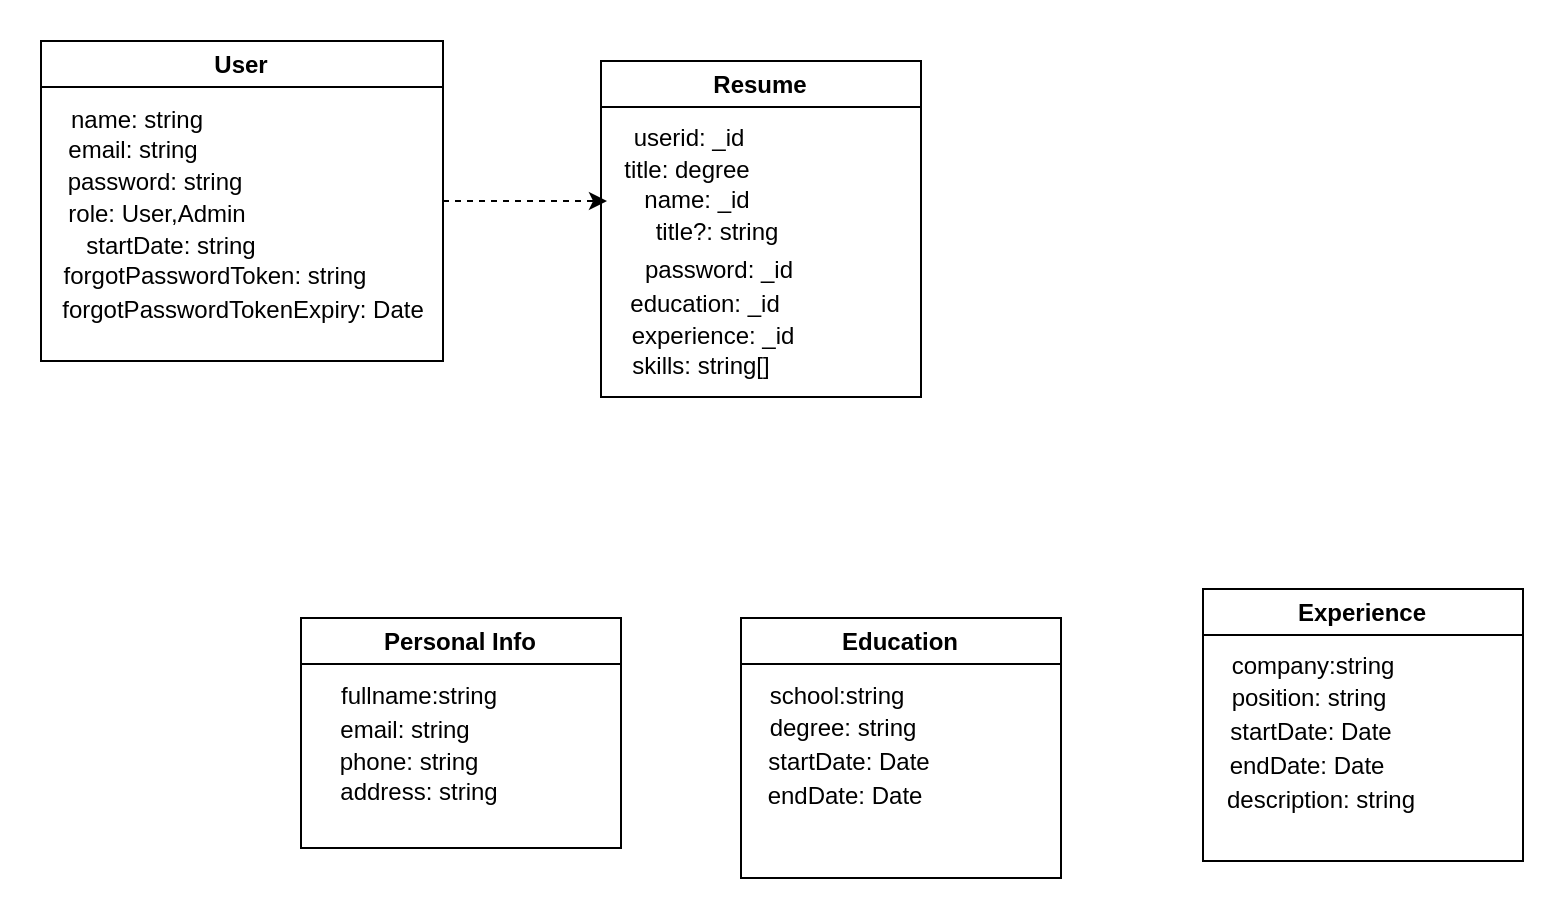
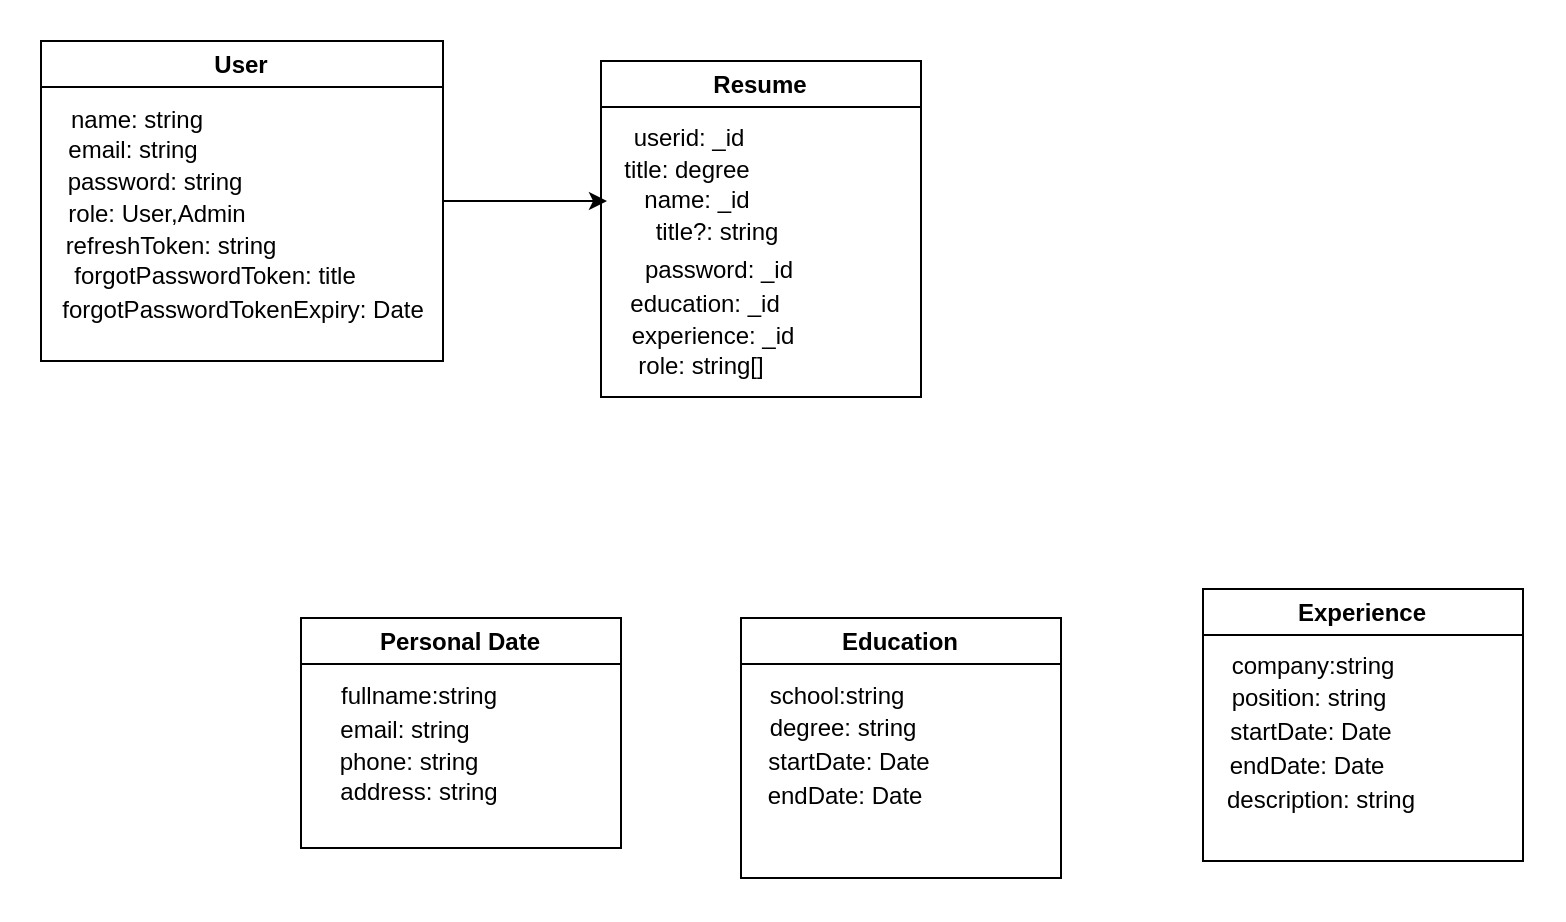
- <mxCell id="2" style="edgeStyle=none;html=1;dashed=1;" parent="1" source="3" target="14" edge="1"><mxGeometry relative="1" as="geometry" /></mxCell>
+ <mxCell id="2" style="edgeStyle=none;html=1;" parent="1" source="3" target="14" edge="1"><mxGeometry relative="1" as="geometry" /></mxCell>
- <mxCell id="8" value="startDate: string" style="text;html=1;align=center;verticalAlign=middle;resizable=0;points=[];autosize=1;strokeColor=none;fillColor=none;" parent="3" vertex="1"><mxGeometry y="88" width="130" height="30" as="geometry" /></mxCell>
+ <mxCell id="8" value="refreshToken: string" style="text;html=1;align=center;verticalAlign=middle;resizable=0;points=[];autosize=1;strokeColor=none;fillColor=none;" parent="3" vertex="1"><mxGeometry y="88" width="130" height="30" as="geometry" /></mxCell>
- <mxCell id="9" value="forgotPasswordToken: string" style="text;html=1;align=center;verticalAlign=middle;resizable=0;points=[];autosize=1;strokeColor=none;fillColor=none;" parent="3" vertex="1"><mxGeometry x="2" y="103" width="170" height="30" as="geometry" /></mxCell>
+ <mxCell id="9" value="forgotPasswordToken: title" style="text;html=1;align=center;verticalAlign=middle;resizable=0;points=[];autosize=1;strokeColor=none;fillColor=none;" parent="3" vertex="1"><mxGeometry x="2" y="103" width="170" height="30" as="geometry" /></mxCell>
- <mxCell id="18" value="skills: string[]" style="text;html=1;align=center;verticalAlign=middle;resizable=0;points=[];autosize=1;strokeColor=none;fillColor=none;" vertex="1" parent="11"><mxGeometry x="4.5" y="138" width="90" height="30" as="geometry" /></mxCell>
+ <mxCell id="18" value="role: string[]" style="text;html=1;align=center;verticalAlign=middle;resizable=0;points=[];autosize=1;strokeColor=none;fillColor=none;" vertex="1" parent="11"><mxGeometry x="4.5" y="138" width="90" height="30" as="geometry" /></mxCell>
- <mxCell id="20" value="Personal Info" style="swimlane;fillColor=none;strokeColor=#000000;" parent="1" vertex="1"><mxGeometry x="150" y="308.5" width="160" height="115" as="geometry"><mxRectangle x="-770" y="50" width="70" height="30" as="alternateBounds" /></mxGeometry></mxCell>
+ <mxCell id="20" value="Personal Date" style="swimlane;fillColor=none;strokeColor=#000000;" parent="1" vertex="1"><mxGeometry x="150" y="308.5" width="160" height="115" as="geometry"><mxRectangle x="-770" y="50" width="70" height="30" as="alternateBounds" /></mxGeometry></mxCell>
